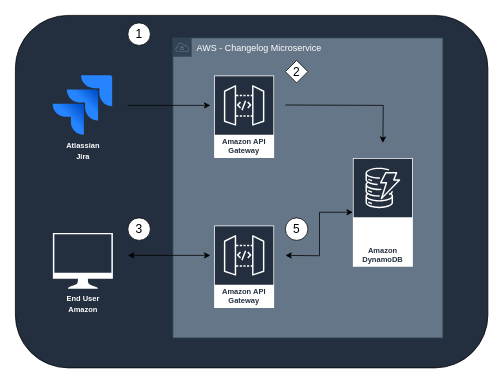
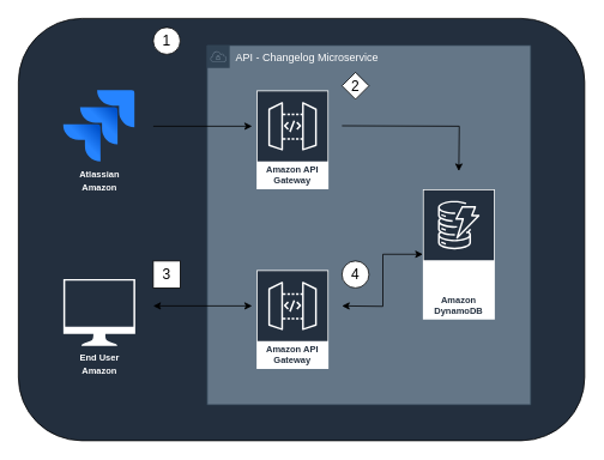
- <mxCell id="3" value="AWS - Changelog Microservice" style="outlineConnect=0;html=1;whiteSpace=wrap;fontSize=12;fontStyle=0;shape=mxgraph.aws4.group;grIcon=mxgraph.aws4.group_vpc;strokeColor=#314354;fillColor=#647687;verticalAlign=top;align=left;spacingLeft=30;dashed=0;fontColor=#ffffff;" vertex="1" parent="1"><mxGeometry x="230" y="50" width="360" height="400" as="geometry" /></mxCell>
+ <mxCell id="3" value="API - Changelog Microservice" style="outlineConnect=0;html=1;whiteSpace=wrap;fontSize=12;fontStyle=0;shape=mxgraph.aws4.group;grIcon=mxgraph.aws4.group_vpc;strokeColor=#314354;fillColor=#647687;verticalAlign=top;align=left;spacingLeft=30;dashed=0;fontColor=#ffffff;" vertex="1" parent="1"><mxGeometry x="230" y="50" width="360" height="400" as="geometry" /></mxCell>
- <mxCell id="9" value="&lt;b style=&quot;font-size: 10px&quot;&gt;&lt;font color=&quot;#ffffff&quot;&gt;Atlassian&lt;br&gt;Jira&lt;/font&gt;&lt;/b&gt;" style="text;html=1;align=center;verticalAlign=middle;resizable=0;points=[];autosize=1;" vertex="1" parent="1"><mxGeometry x="80" y="180" width="60" height="40" as="geometry" /></mxCell>
+ <mxCell id="9" value="&lt;b style=&quot;font-size: 10px&quot;&gt;&lt;font color=&quot;#ffffff&quot;&gt;Atlassian&lt;br&gt;Amazon&lt;/font&gt;&lt;/b&gt;" style="text;html=1;align=center;verticalAlign=middle;resizable=0;points=[];autosize=1;" vertex="1" parent="1"><mxGeometry x="80" y="180" width="60" height="40" as="geometry" /></mxCell>
- <mxCell id="15" value="&lt;font style=&quot;font-size: 16px&quot;&gt;3&lt;/font&gt;" style="ellipse;whiteSpace=wrap;html=1;aspect=fixed;" vertex="1" parent="1"><mxGeometry x="170" y="290" width="30" height="30" as="geometry" /></mxCell>
+ <mxCell id="15" value="&lt;font style=&quot;font-size: 16px&quot;&gt;3&lt;/font&gt;" style="whiteSpace=wrap;html=1;aspect=fixed;rounded=0;" vertex="1" parent="1"><mxGeometry x="170" y="290" width="30" height="30" as="geometry" /></mxCell>
- <mxCell id="16" value="&lt;font style=&quot;font-size: 16px&quot;&gt;5&lt;/font&gt;" style="ellipse;whiteSpace=wrap;html=1;aspect=fixed;" vertex="1" parent="1"><mxGeometry x="380" y="290" width="30" height="30" as="geometry" /></mxCell>
+ <mxCell id="16" value="&lt;font style=&quot;font-size: 16px&quot;&gt;4&lt;/font&gt;" style="ellipse;whiteSpace=wrap;html=1;aspect=fixed;" vertex="1" parent="1"><mxGeometry x="380" y="290" width="30" height="30" as="geometry" /></mxCell>
